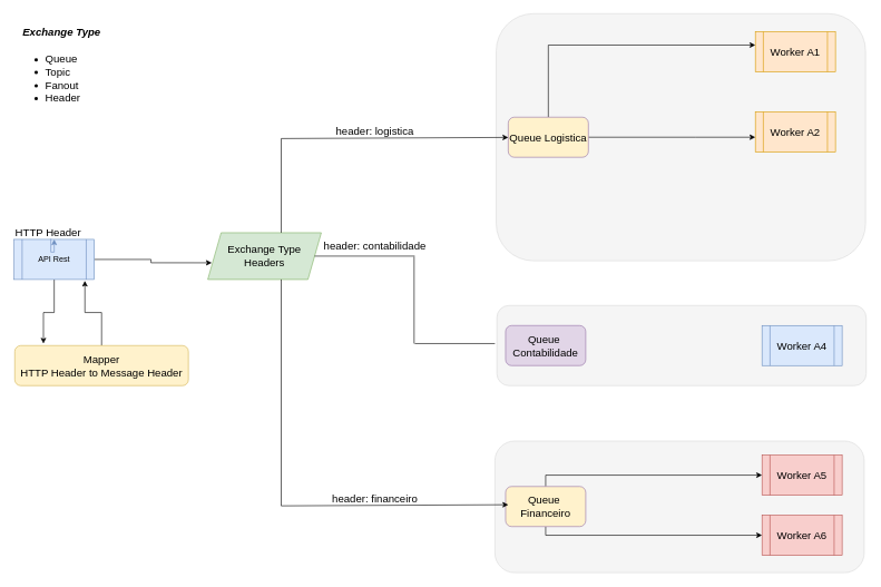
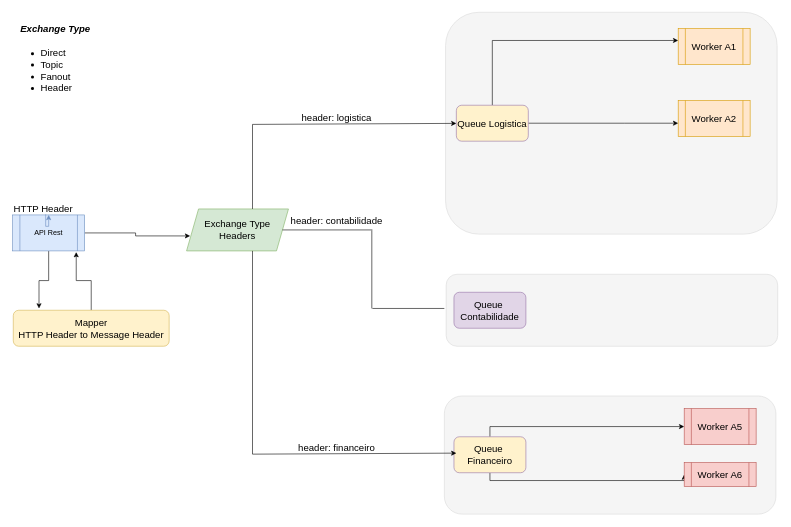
- <mxCell id="36" value="&lt;ul&gt;&lt;li&gt;Queue&lt;/li&gt;&lt;li&gt;Topic&lt;/li&gt;&lt;li&gt;Fanout&lt;/li&gt;&lt;li&gt;Header&lt;/li&gt;&lt;/ul&gt;" style="text;html=1;align=left;verticalAlign=middle;resizable=0;points=[];autosize=1;strokeColor=none;fillColor=none;fontSize=16;" vertex="1" parent="1"><mxGeometry x="25" y="62" width="110" height="110" as="geometry" /></mxCell>
+ <mxCell id="36" value="&lt;ul&gt;&lt;li&gt;Direct&lt;/li&gt;&lt;li&gt;Topic&lt;/li&gt;&lt;li&gt;Fanout&lt;/li&gt;&lt;li&gt;Header&lt;/li&gt;&lt;/ul&gt;" style="text;html=1;align=left;verticalAlign=middle;resizable=0;points=[];autosize=1;strokeColor=none;fillColor=none;fontSize=16;" vertex="1" parent="1"><mxGeometry x="25" y="62" width="110" height="110" as="geometry" /></mxCell>
- <mxCell id="22" value="Worker A4" style="shape=process;whiteSpace=wrap;html=1;backgroundOutline=1;fontSize=16;strokeColor=#6c8ebf;strokeWidth=1;fillColor=#dae8fc;" vertex="1" parent="1"><mxGeometry x="1140" y="487" width="120" height="60" as="geometry" /></mxCell>
- <mxCell id="24" value="Worker A6" style="shape=process;whiteSpace=wrap;html=1;backgroundOutline=1;fontSize=16;strokeColor=#b85450;strokeWidth=1;fillColor=#f8cecc;" vertex="1" parent="1"><mxGeometry x="1140" y="771" width="120" height="60" as="geometry" /></mxCell>
+ <mxCell id="24" value="Worker A6" style="shape=process;whiteSpace=wrap;html=1;backgroundOutline=1;fontSize=16;strokeColor=#b85450;strokeWidth=1;fillColor=#f8cecc;" vertex="1" parent="1"><mxGeometry x="1140" y="771" width="120" height="40" as="geometry" /></mxCell>
